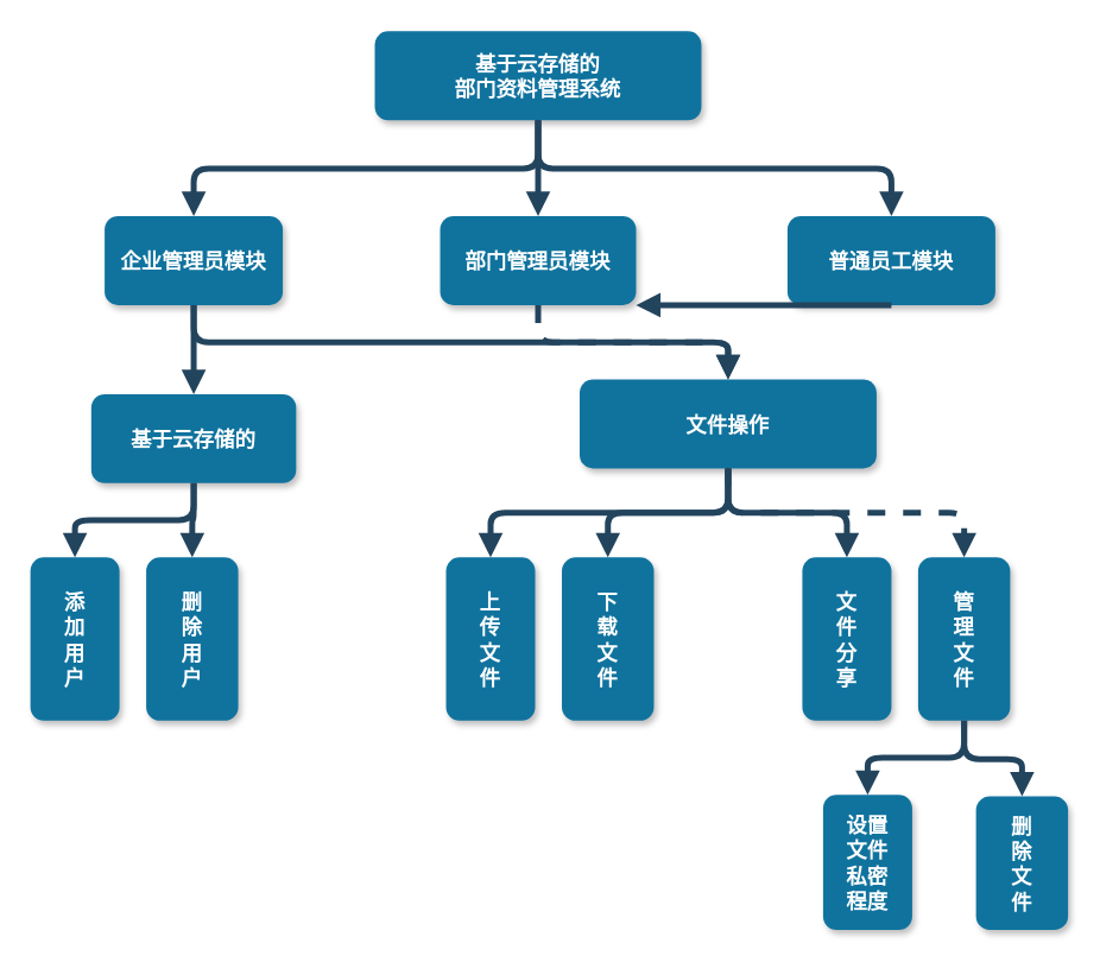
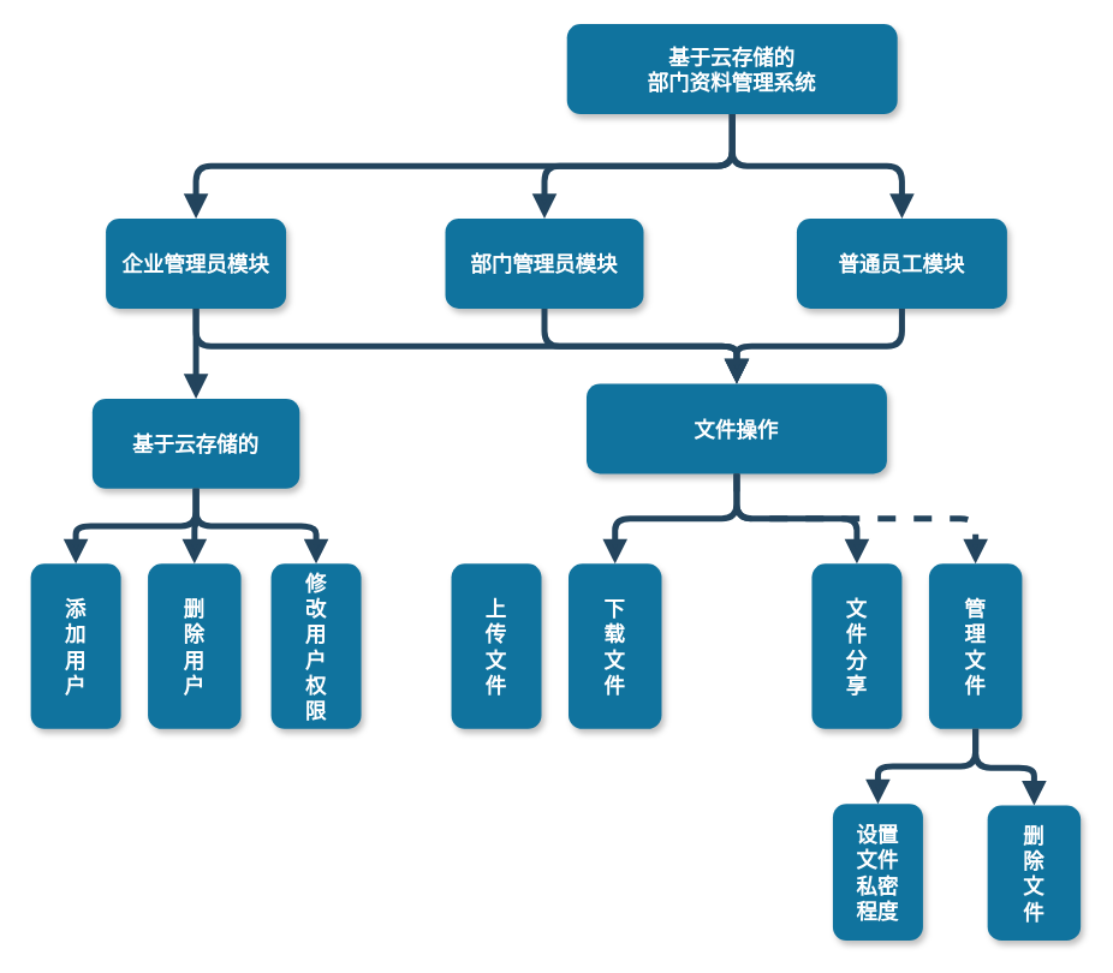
- <mxCell id="2" value="基于云存储的&#10;部门资料管理系统" style="rounded=1;fillColor=#10739E;strokeColor=none;shadow=1;gradientColor=none;fontStyle=1;fontColor=#FFFFFF;fontSize=14;" parent="1" vertex="1"><mxGeometry x="252" y="20.5" width="220" height="60" as="geometry" /></mxCell>
+ <mxCell id="2" value="基于云存储的&#10;部门资料管理系统" style="rounded=1;fillColor=#10739E;strokeColor=none;shadow=1;gradientColor=none;fontStyle=1;fontColor=#FFFFFF;fontSize=14;" parent="1" vertex="1"><mxGeometry x="377" y="15.5" width="220" height="60" as="geometry" /></mxCell>
- <mxCell id="28" value="" style="edgeStyle=elbowEdgeStyle;elbow=vertical;strokeWidth=4;endArrow=block;endFill=1;fontStyle=1;strokeColor=#23445D;exitX=0.5;exitY=1;exitDx=0;exitDy=0;" edge="1" parent="1" source="5" target="4"><mxGeometry x="40" y="310" width="100" height="100" as="geometry"><mxPoint x="382" y="225" as="sourcePoint" /><mxPoint x="590" y="255" as="targetPoint" /></mxGeometry></mxCell>
+ <mxCell id="28" value="" style="edgeStyle=elbowEdgeStyle;elbow=vertical;strokeWidth=4;endArrow=block;endFill=1;fontStyle=1;strokeColor=#23445D;exitX=0.5;exitY=1;exitDx=0;exitDy=0;entryX=0.5;entryY=0;entryDx=0;entryDy=0;" edge="1" parent="1" source="5" target="9"><mxGeometry x="40" y="310" width="100" height="100" as="geometry"><mxPoint x="382" y="225" as="sourcePoint" /><mxPoint x="590" y="255" as="targetPoint" /></mxGeometry></mxCell>
- <mxCell id="18" value="" style="edgeStyle=elbowEdgeStyle;elbow=vertical;strokeWidth=4;endArrow=block;endFill=1;fontStyle=1;strokeColor=#23445D;exitX=0.5;exitY=1;exitDx=0;exitDy=0;entryX=0.5;entryY=0;entryDx=0;entryDy=0;dashed=1;" edge="1" parent="1" source="4" target="9"><mxGeometry x="20" y="290" width="100" height="100" as="geometry"><mxPoint x="360" y="205" as="sourcePoint" /><mxPoint x="628" y="269.5" as="targetPoint" /></mxGeometry></mxCell>
+ <mxCell id="18" value="" style="edgeStyle=elbowEdgeStyle;elbow=vertical;strokeWidth=4;endArrow=block;endFill=1;fontStyle=1;strokeColor=#23445D;exitX=0.5;exitY=1;exitDx=0;exitDy=0;entryX=0.5;entryY=0;entryDx=0;entryDy=0;" edge="1" parent="1" source="4" target="9"><mxGeometry x="20" y="290" width="100" height="100" as="geometry"><mxPoint x="360" y="205" as="sourcePoint" /><mxPoint x="628" y="269.5" as="targetPoint" /></mxGeometry></mxCell>
- <mxCell id="21" value="" style="edgeStyle=elbowEdgeStyle;elbow=vertical;strokeWidth=4;endArrow=block;endFill=1;fontStyle=1;strokeColor=#23445D;exitX=0.5;exitY=1;exitDx=0;exitDy=0;" edge="1" parent="1" target="19" source="9"><mxGeometry x="472" y="170" width="100" height="100" as="geometry"><mxPoint x="440" y="325" as="sourcePoint" /><mxPoint x="162" y="-155" as="targetPoint" /></mxGeometry></mxCell>
+ <mxCell id="17" value="" style="edgeStyle=elbowEdgeStyle;elbow=vertical;strokeWidth=4;endArrow=block;endFill=1;fontStyle=1;strokeColor=#23445D;exitX=0.5;exitY=1;exitDx=0;exitDy=0;entryX=0.5;entryY=0;entryDx=0;entryDy=0;" edge="1" parent="1" source="6" target="16"><mxGeometry x="233" y="180" width="100" height="100" as="geometry"><mxPoint x="140" y="365" as="sourcePoint" /><mxPoint x="142" y="485" as="targetPoint" /></mxGeometry></mxCell>
+ <mxCell id="16" value="修&#10;改&#10;用&#10;户&#10;权&#10;限" style="rounded=1;fillColor=#10739E;strokeColor=none;shadow=1;gradientColor=none;fontStyle=1;fontColor=#FFFFFF;fontSize=14;" vertex="1" parent="1"><mxGeometry x="180" y="375" width="60" height="110" as="geometry" /></mxCell>
